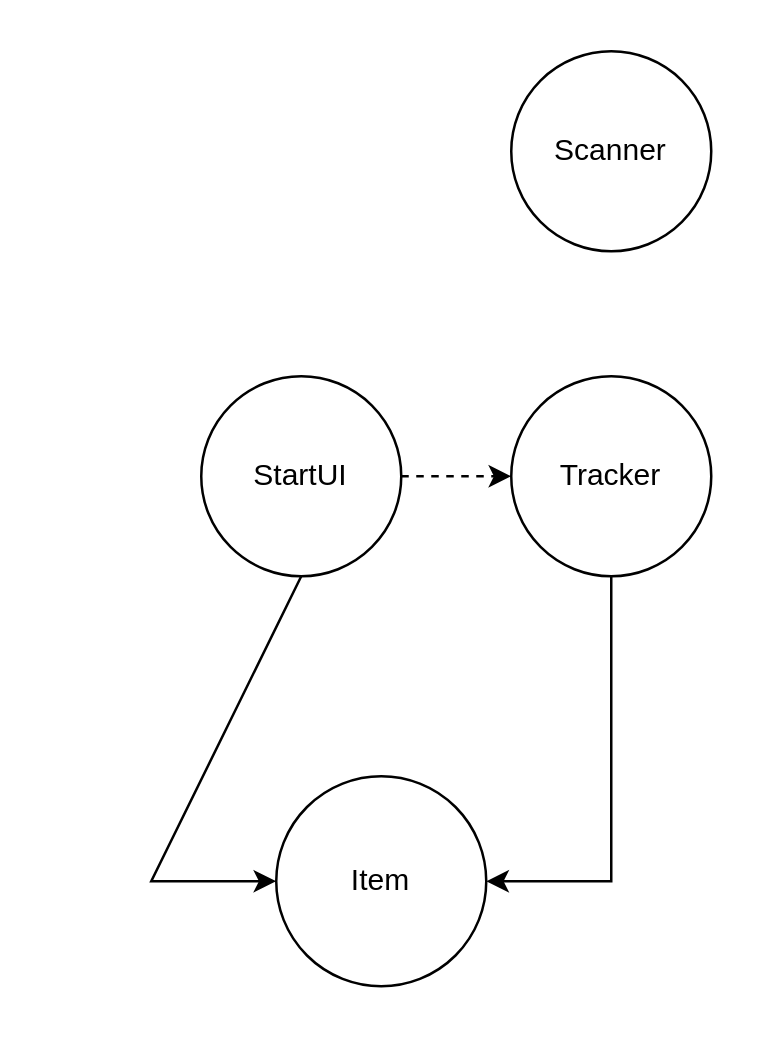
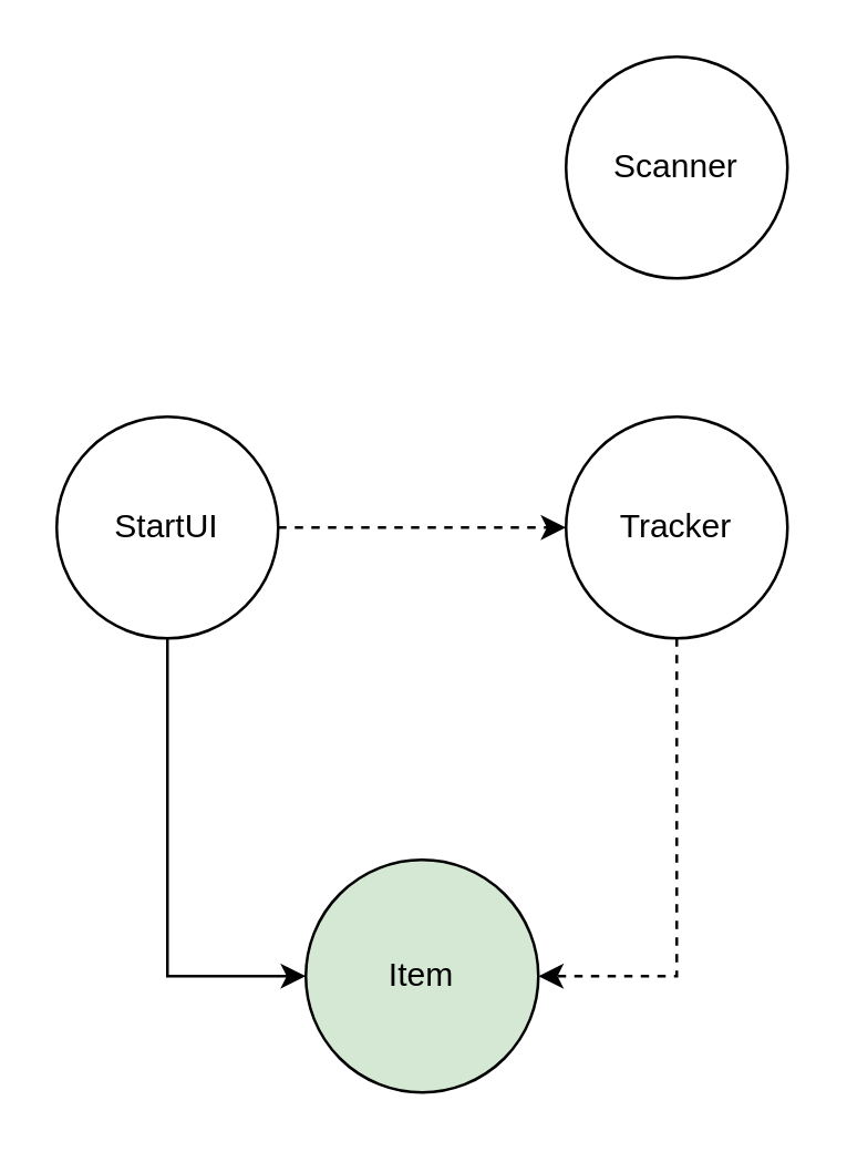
- <mxCell id="4" value="StartUI" style="ellipse;whiteSpace=wrap;html=1;aspect=fixed;" vertex="1" parent="1"><mxGeometry x="80" y="150" width="80" height="80" as="geometry" /></mxCell>
+ <mxCell id="4" value="StartUI" style="ellipse;whiteSpace=wrap;html=1;aspect=fixed;" vertex="1" parent="1"><mxGeometry x="20" y="150" width="80" height="80" as="geometry" /></mxCell>
- <mxCell id="6" value="" style="endArrow=classic;html=1;rounded=0;entryX=1;entryY=0.5;entryDx=0;entryDy=0;" edge="1" parent="1" source="2" target="3"><mxGeometry width="50" height="50" relative="1" as="geometry"><mxPoint x="250" y="400" as="sourcePoint" /><mxPoint x="270" y="430" as="targetPoint" /><Array as="points"><mxPoint x="244" y="352" /></Array></mxGeometry></mxCell>
+ <mxCell id="6" value="" style="endArrow=classic;html=1;rounded=0;entryX=1;entryY=0.5;entryDx=0;entryDy=0;dashed=1;" edge="1" parent="1" source="2" target="3"><mxGeometry width="50" height="50" relative="1" as="geometry"><mxPoint x="250" y="400" as="sourcePoint" /><mxPoint x="270" y="430" as="targetPoint" /><Array as="points"><mxPoint x="244" y="352" /></Array></mxGeometry></mxCell>
- <mxCell id="3" value="Item" style="ellipse;whiteSpace=wrap;html=1;aspect=fixed;" vertex="1" parent="1"><mxGeometry x="110" y="310" width="84" height="84" as="geometry" /></mxCell>
+ <mxCell id="3" value="Item" style="ellipse;whiteSpace=wrap;html=1;aspect=fixed;fillColor=#d5e8d4;" vertex="1" parent="1"><mxGeometry x="110" y="310" width="84" height="84" as="geometry" /></mxCell>
